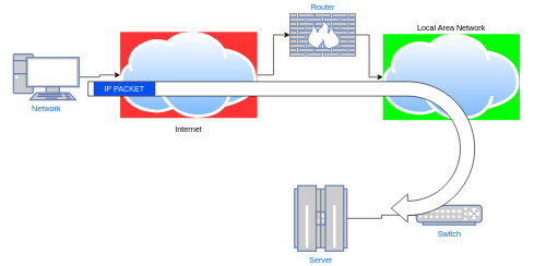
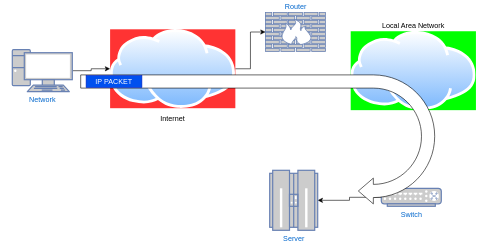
- <mxCell id="8" value="" style="edgeStyle=orthogonalEdgeStyle;rounded=0;orthogonalLoop=1;jettySize=auto;html=1;" parent="1" source="9" target="10" edge="1"><mxGeometry relative="1" as="geometry" /></mxCell>
- <mxCell id="6" value="" style="edgeStyle=orthogonalEdgeStyle;rounded=0;orthogonalLoop=1;jettySize=auto;html=1;entryX=1;entryY=0.5;entryDx=0;entryDy=0;entryPerimeter=0;endArrow=none;" edge="1" parent="1" source="7" target="12"><mxGeometry relative="1" as="geometry"><mxPoint x="481" y="345.1" as="targetPoint" /></mxGeometry></mxCell>
+ <mxCell id="6" value="" style="edgeStyle=orthogonalEdgeStyle;rounded=0;orthogonalLoop=1;jettySize=auto;html=1;entryX=1;entryY=0.5;entryDx=0;entryDy=0;entryPerimeter=0;" edge="1" parent="1" source="7" target="12"><mxGeometry relative="1" as="geometry"><mxPoint x="481" y="345.1" as="targetPoint" /></mxGeometry></mxCell>
